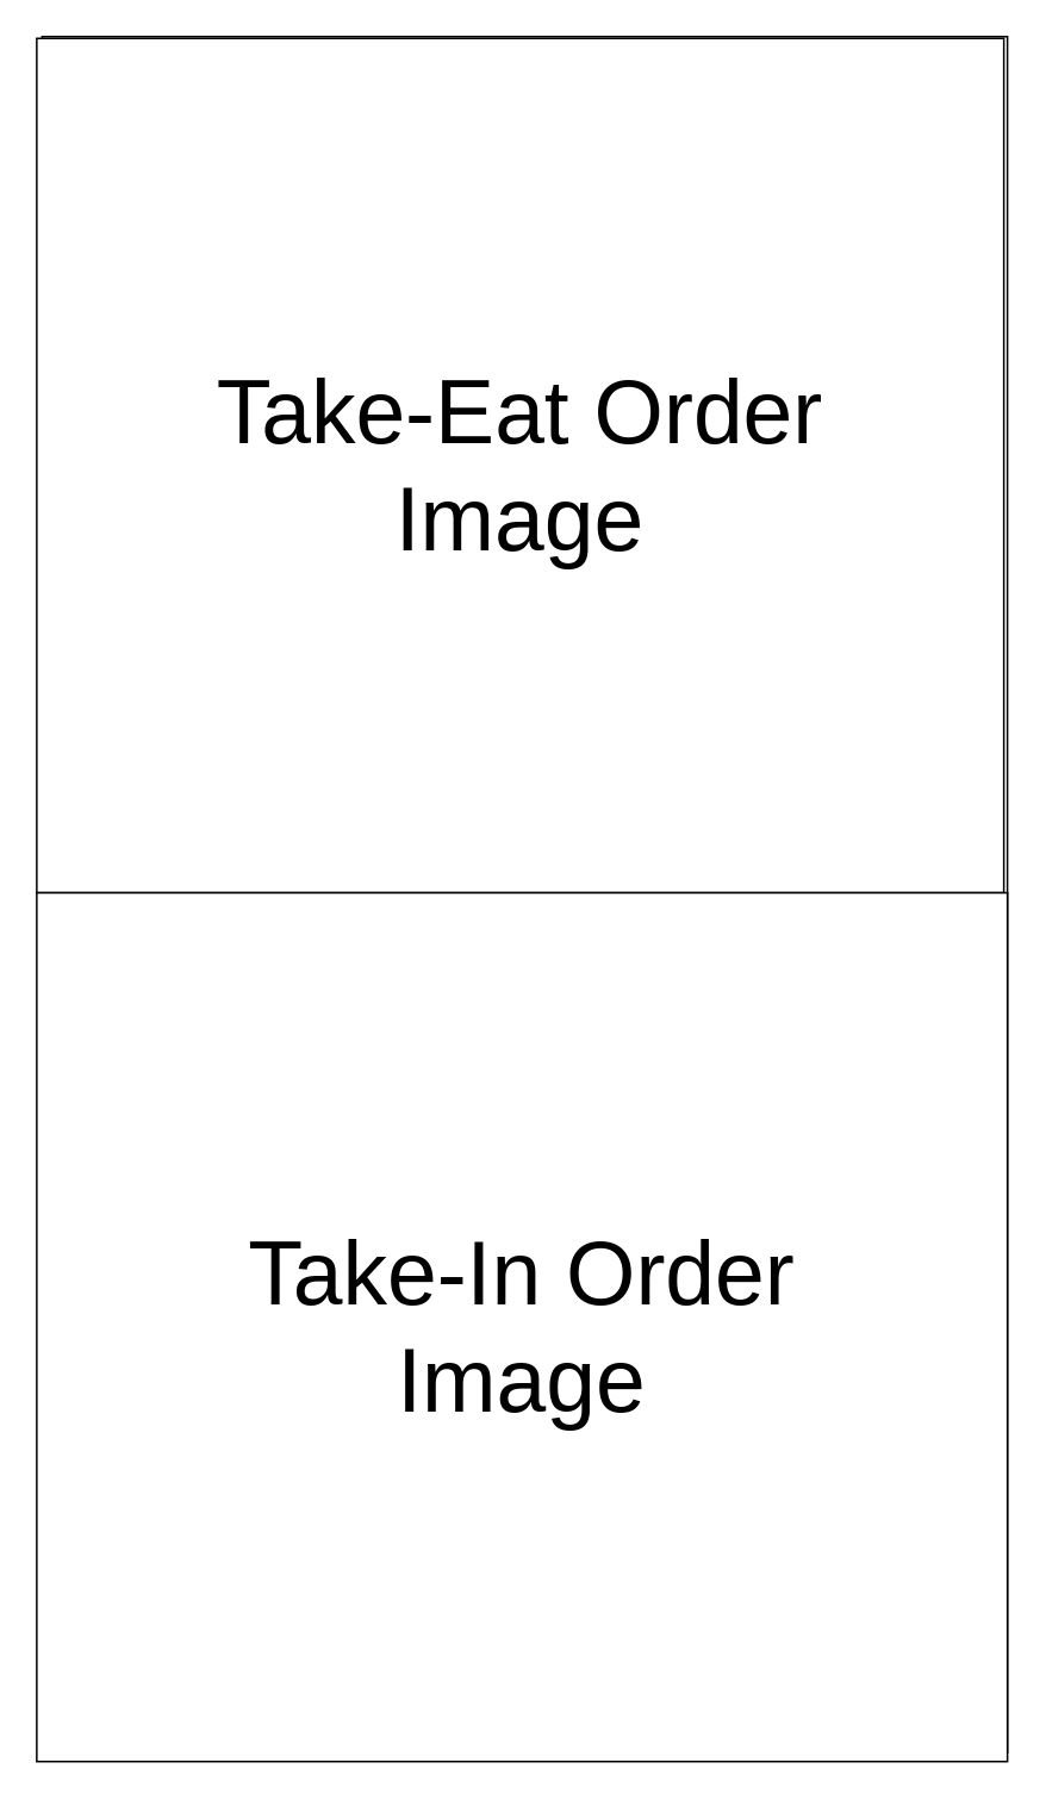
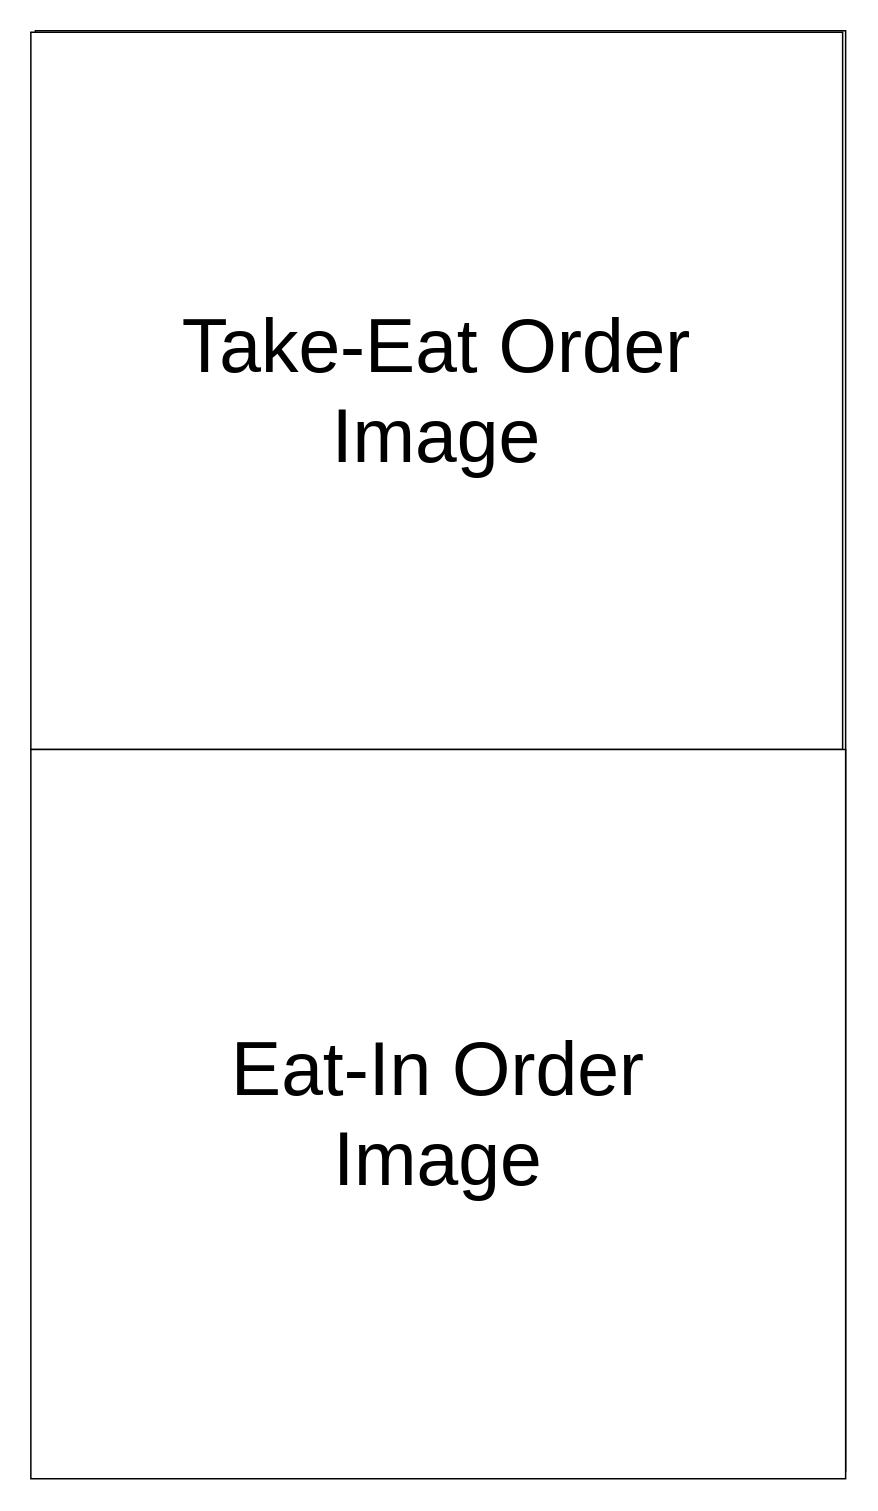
- <mxCell id="4" value="&lt;font style=&quot;font-size: 50px;&quot;&gt;Take-In Order&lt;br&gt;Image&lt;br&gt;&lt;/font&gt;" style="rounded=0;whiteSpace=wrap;html=1;" vertex="1" parent="1"><mxGeometry x="20" y="499" width="543" height="486" as="geometry" /></mxCell>
+ <mxCell id="4" value="&lt;font style=&quot;font-size: 50px;&quot;&gt;Eat-In Order&lt;br&gt;Image&lt;br&gt;&lt;/font&gt;" style="rounded=0;whiteSpace=wrap;html=1;" vertex="1" parent="1"><mxGeometry x="20" y="499" width="543" height="486" as="geometry" /></mxCell>
